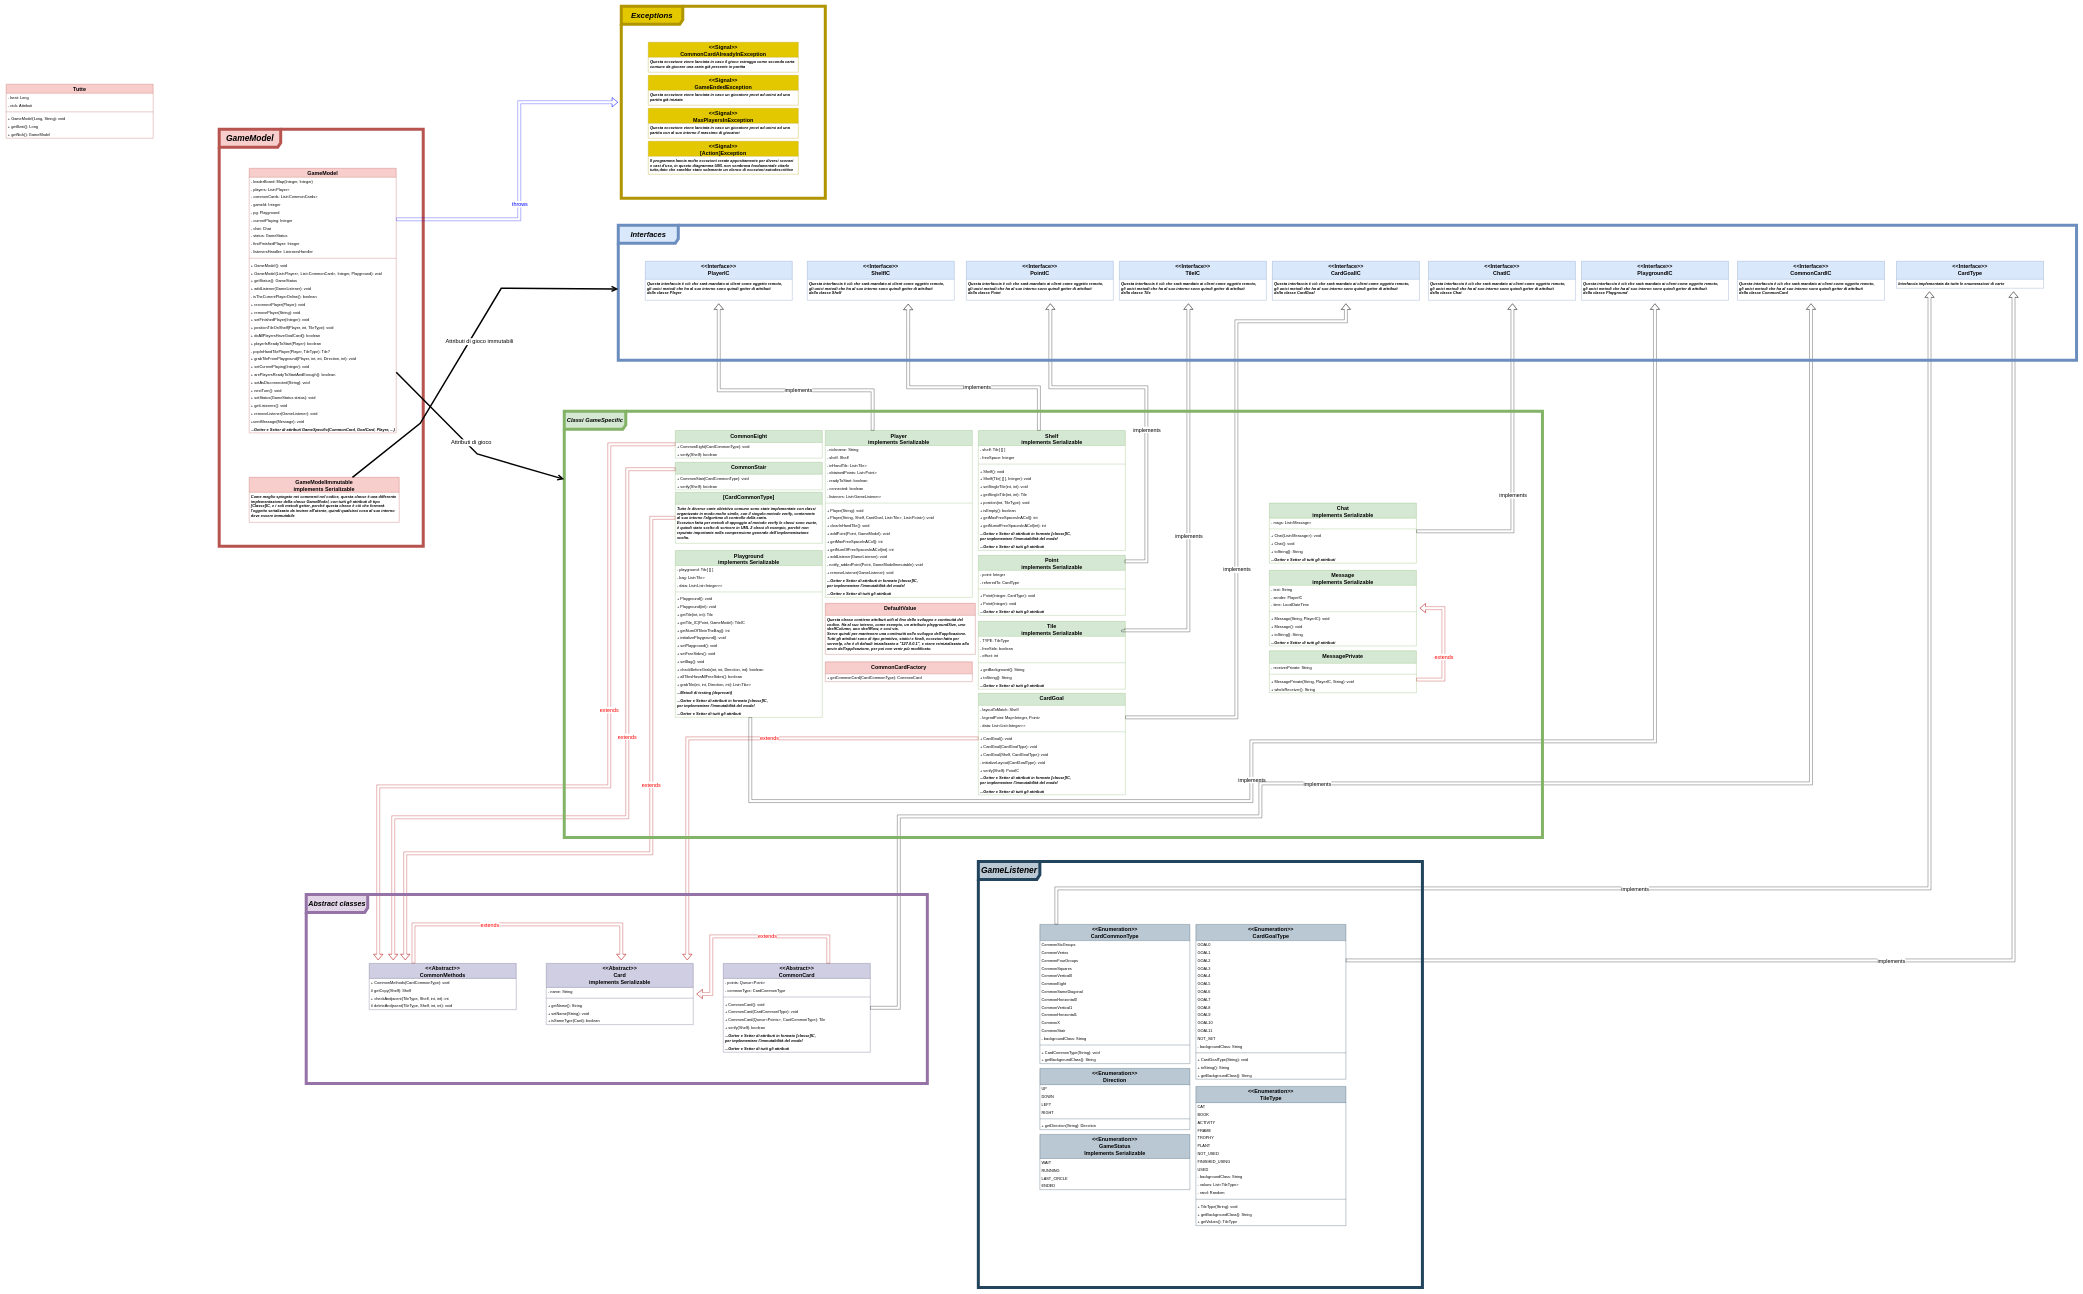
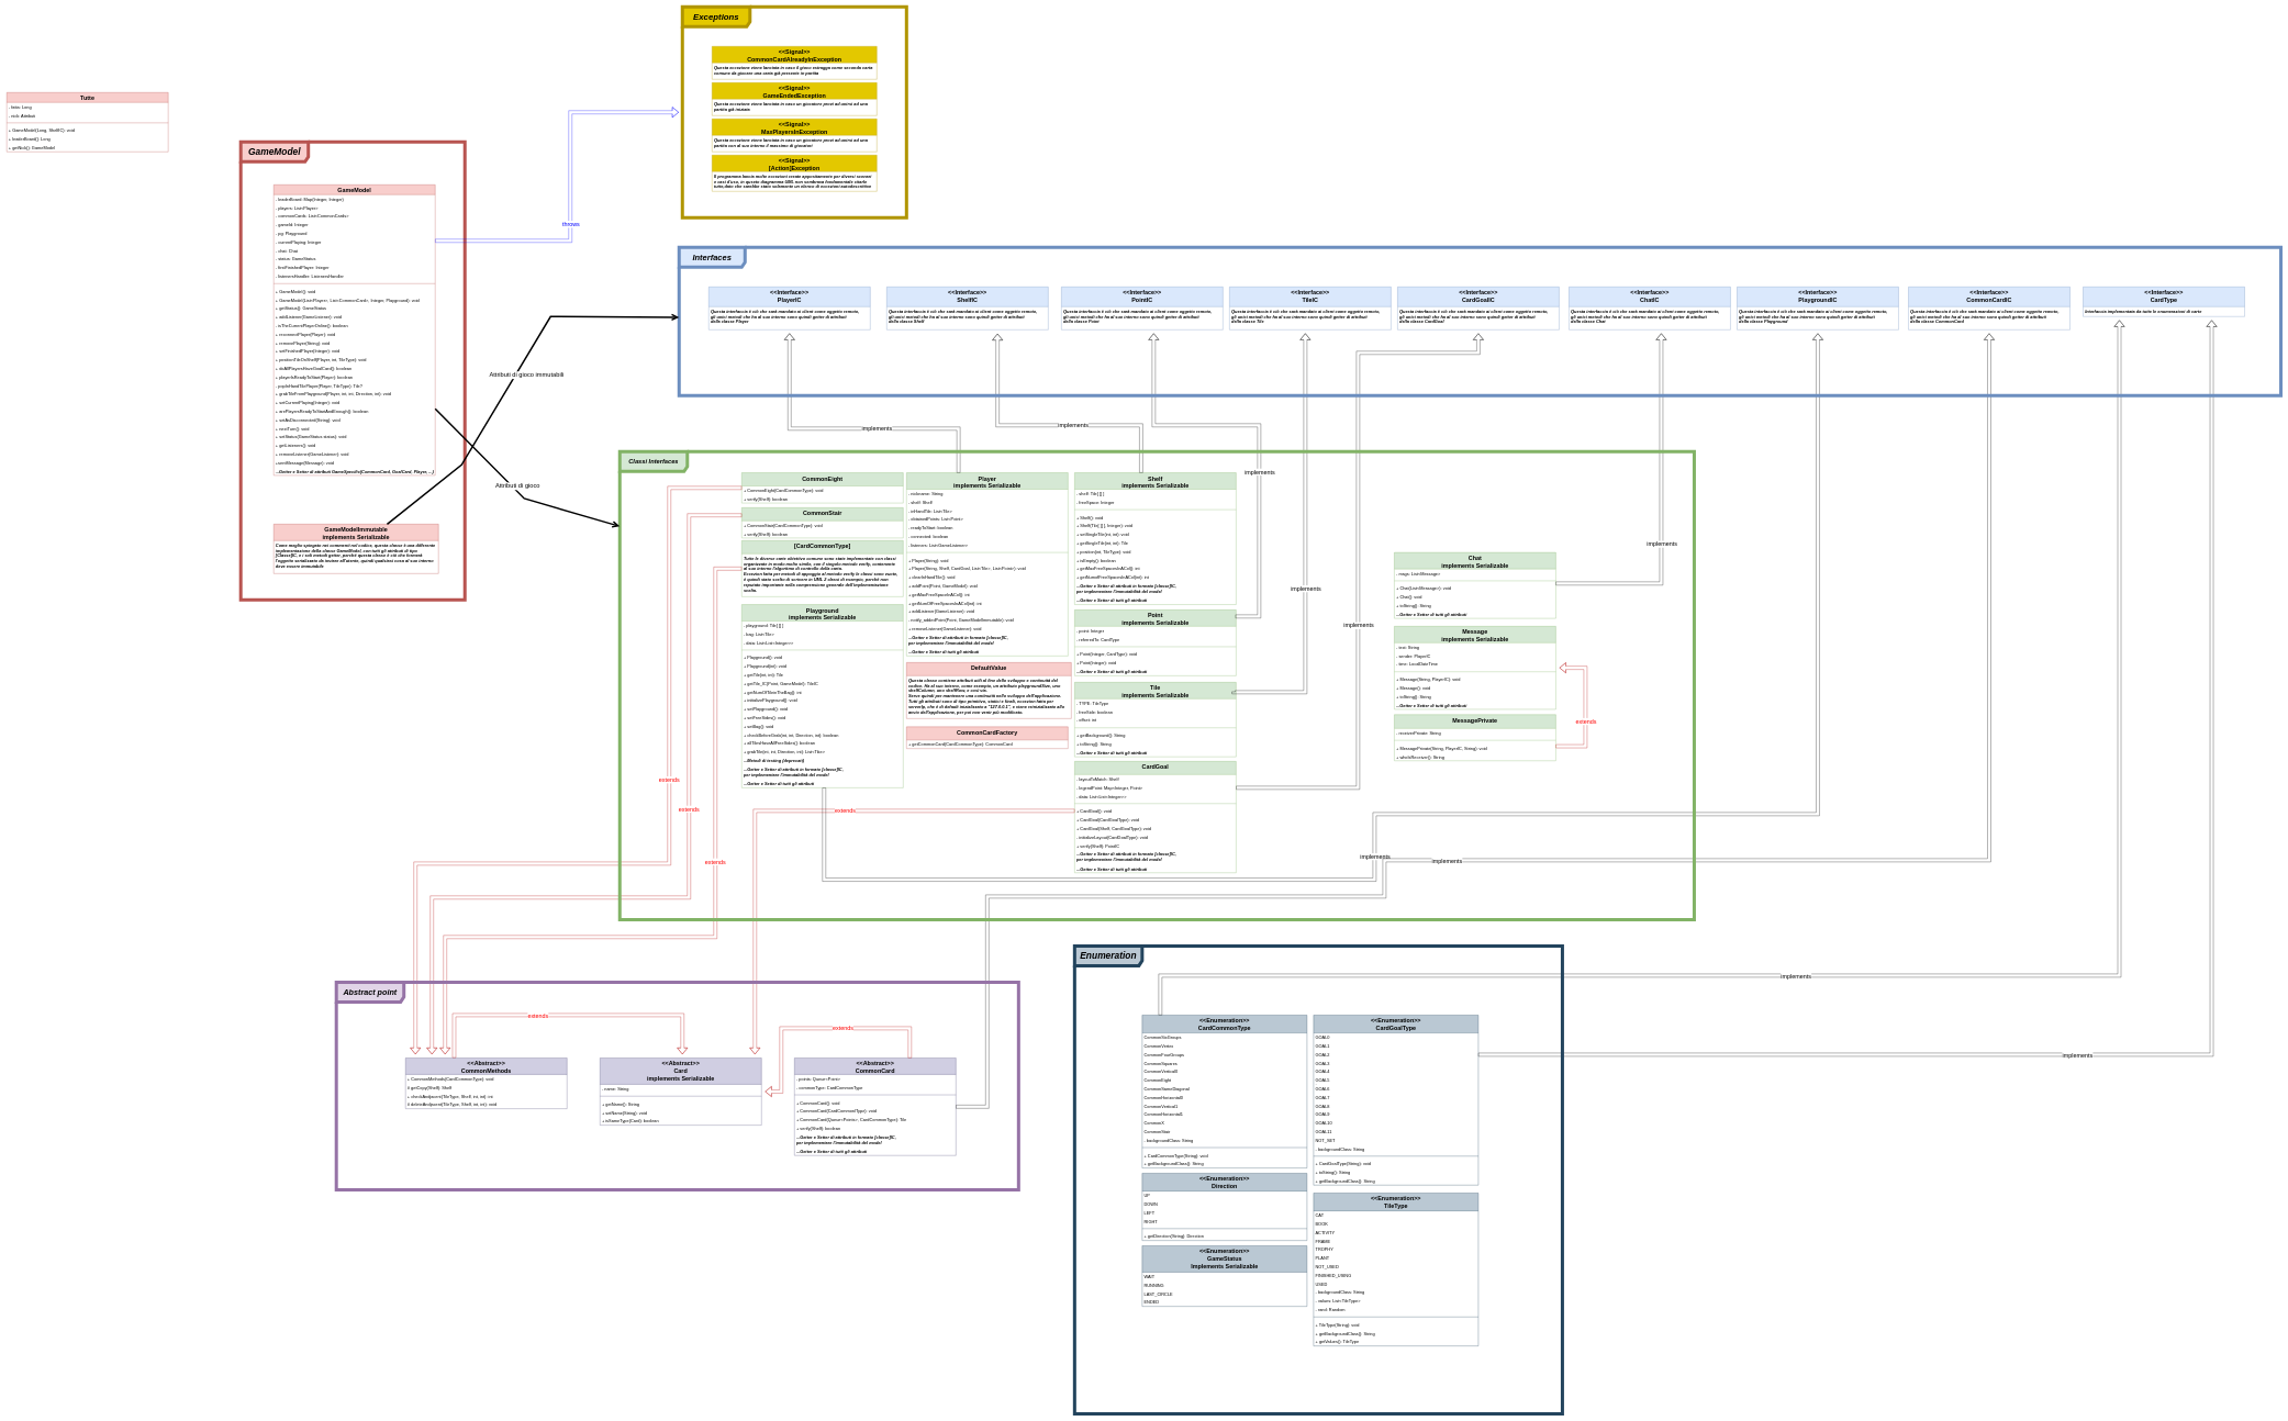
- <mxCell id="37" value="- beat: Long" style="text;strokeColor=none;fillColor=none;align=left;verticalAlign=top;spacingLeft=4;spacingRight=4;overflow=hidden;rotatable=0;points=[[0,0.5],[1,0.5]];portConstraint=eastwest;fontSize=13;" parent="36" vertex="1"><mxGeometry y="30" width="490" height="26" as="geometry" /></mxCell>
+ <mxCell id="37" value="- fatta: Long" style="text;strokeColor=none;fillColor=none;align=left;verticalAlign=top;spacingLeft=4;spacingRight=4;overflow=hidden;rotatable=0;points=[[0,0.5],[1,0.5]];portConstraint=eastwest;fontSize=13;" parent="36" vertex="1"><mxGeometry y="30" width="490" height="26" as="geometry" /></mxCell>
- <mxCell id="40" value="+ GameModel(Long, String): void" style="text;strokeColor=none;fillColor=none;align=left;verticalAlign=top;spacingLeft=4;spacingRight=4;overflow=hidden;rotatable=0;points=[[0,0.5],[1,0.5]];portConstraint=eastwest;fontSize=13;" parent="36" vertex="1"><mxGeometry y="102" width="490" height="26" as="geometry" /></mxCell>
+ <mxCell id="40" value="+ GameModel(Long, ShelfIC): void" style="text;strokeColor=none;fillColor=none;align=left;verticalAlign=top;spacingLeft=4;spacingRight=4;overflow=hidden;rotatable=0;points=[[0,0.5],[1,0.5]];portConstraint=eastwest;fontSize=13;" parent="36" vertex="1"><mxGeometry y="102" width="490" height="26" as="geometry" /></mxCell>
- <mxCell id="41" value="+ getBeat(): Long" style="text;strokeColor=none;fillColor=none;align=left;verticalAlign=top;spacingLeft=4;spacingRight=4;overflow=hidden;rotatable=0;points=[[0,0.5],[1,0.5]];portConstraint=eastwest;fontSize=13;" parent="36" vertex="1"><mxGeometry y="128" width="490" height="26" as="geometry" /></mxCell>
+ <mxCell id="41" value="+ leaderBoard(): Long" style="text;strokeColor=none;fillColor=none;align=left;verticalAlign=top;spacingLeft=4;spacingRight=4;overflow=hidden;rotatable=0;points=[[0,0.5],[1,0.5]];portConstraint=eastwest;fontSize=13;" parent="36" vertex="1"><mxGeometry y="128" width="490" height="26" as="geometry" /></mxCell>
- <mxCell id="306" value="&lt;i&gt;&lt;b style=&quot;font-size: 19px;&quot;&gt;Classi GameSpecific&lt;br&gt;&lt;/b&gt;&lt;/i&gt;" style="shape=umlFrame;whiteSpace=wrap;html=1;pointerEvents=0;width=205;height=60;fillColor=#d5e8d4;strokeColor=#82b366;strokeWidth=10;" vertex="1" parent="1"><mxGeometry x="1880" y="1370" width="3260" height="1420" as="geometry" /></mxCell>
+ <mxCell id="306" value="&lt;i&gt;&lt;b style=&quot;font-size: 19px;&quot;&gt;Classi Interfaces&lt;br&gt;&lt;/b&gt;&lt;/i&gt;" style="shape=umlFrame;whiteSpace=wrap;html=1;pointerEvents=0;width=205;height=60;fillColor=#d5e8d4;strokeColor=#82b366;strokeWidth=10;" vertex="1" parent="1"><mxGeometry x="1880" y="1370" width="3260" height="1420" as="geometry" /></mxCell>
- <mxCell id="307" value="&lt;font size=&quot;1&quot;&gt;&lt;i&gt;&lt;b style=&quot;font-size: 28px;&quot;&gt;GameListener&lt;/b&gt;&lt;/i&gt;&lt;/font&gt;" style="shape=umlFrame;whiteSpace=wrap;html=1;pointerEvents=0;width=205;height=60;fillColor=#bac8d3;strokeColor=#23445d;strokeWidth=10;" vertex="1" parent="1"><mxGeometry x="3260" y="2870" width="1480" height="1420" as="geometry" /></mxCell>
+ <mxCell id="307" value="&lt;font size=&quot;1&quot;&gt;&lt;i&gt;&lt;b style=&quot;font-size: 28px;&quot;&gt;Enumeration&lt;/b&gt;&lt;/i&gt;&lt;/font&gt;" style="shape=umlFrame;whiteSpace=wrap;html=1;pointerEvents=0;width=205;height=60;fillColor=#bac8d3;strokeColor=#23445d;strokeWidth=10;" vertex="1" parent="1"><mxGeometry x="3260" y="2870" width="1480" height="1420" as="geometry" /></mxCell>
- <mxCell id="310" value="&lt;font size=&quot;1&quot;&gt;&lt;i style=&quot;font-size: 24px;&quot;&gt;&lt;b&gt;Abstract classes&lt;br&gt;&lt;/b&gt;&lt;/i&gt;&lt;/font&gt;" style="shape=umlFrame;whiteSpace=wrap;html=1;pointerEvents=0;width=205;height=60;fillColor=#e1d5e7;strokeColor=#9673a6;strokeWidth=10;" vertex="1" parent="1"><mxGeometry x="1020" y="2980" width="2070" height="630" as="geometry" /></mxCell>
+ <mxCell id="310" value="&lt;font size=&quot;1&quot;&gt;&lt;i style=&quot;font-size: 24px;&quot;&gt;&lt;b&gt;Abstract point&lt;br&gt;&lt;/b&gt;&lt;/i&gt;&lt;/font&gt;" style="shape=umlFrame;whiteSpace=wrap;html=1;pointerEvents=0;width=205;height=60;fillColor=#e1d5e7;strokeColor=#9673a6;strokeWidth=10;" vertex="1" parent="1"><mxGeometry x="1020" y="2980" width="2070" height="630" as="geometry" /></mxCell>
